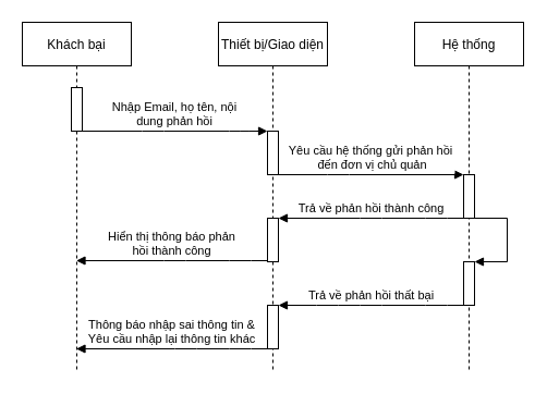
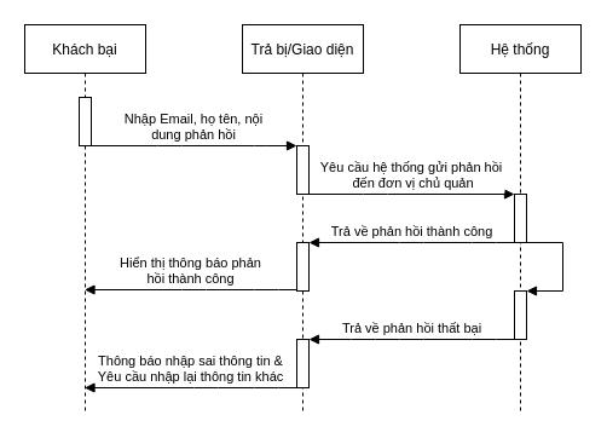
- <mxCell id="4" value="Thiết bị/Giao diện" style="shape=umlLifeline;perimeter=lifelinePerimeter;container=1;collapsible=0;recursiveResize=0;rounded=0;shadow=0;strokeWidth=1;" vertex="1" parent="1"><mxGeometry x="200" y="20" width="100" height="320" as="geometry" /></mxCell>
+ <mxCell id="4" value="Trả bị/Giao diện" style="shape=umlLifeline;perimeter=lifelinePerimeter;container=1;collapsible=0;recursiveResize=0;rounded=0;shadow=0;strokeWidth=1;" vertex="1" parent="1"><mxGeometry x="200" y="20" width="100" height="320" as="geometry" /></mxCell>
